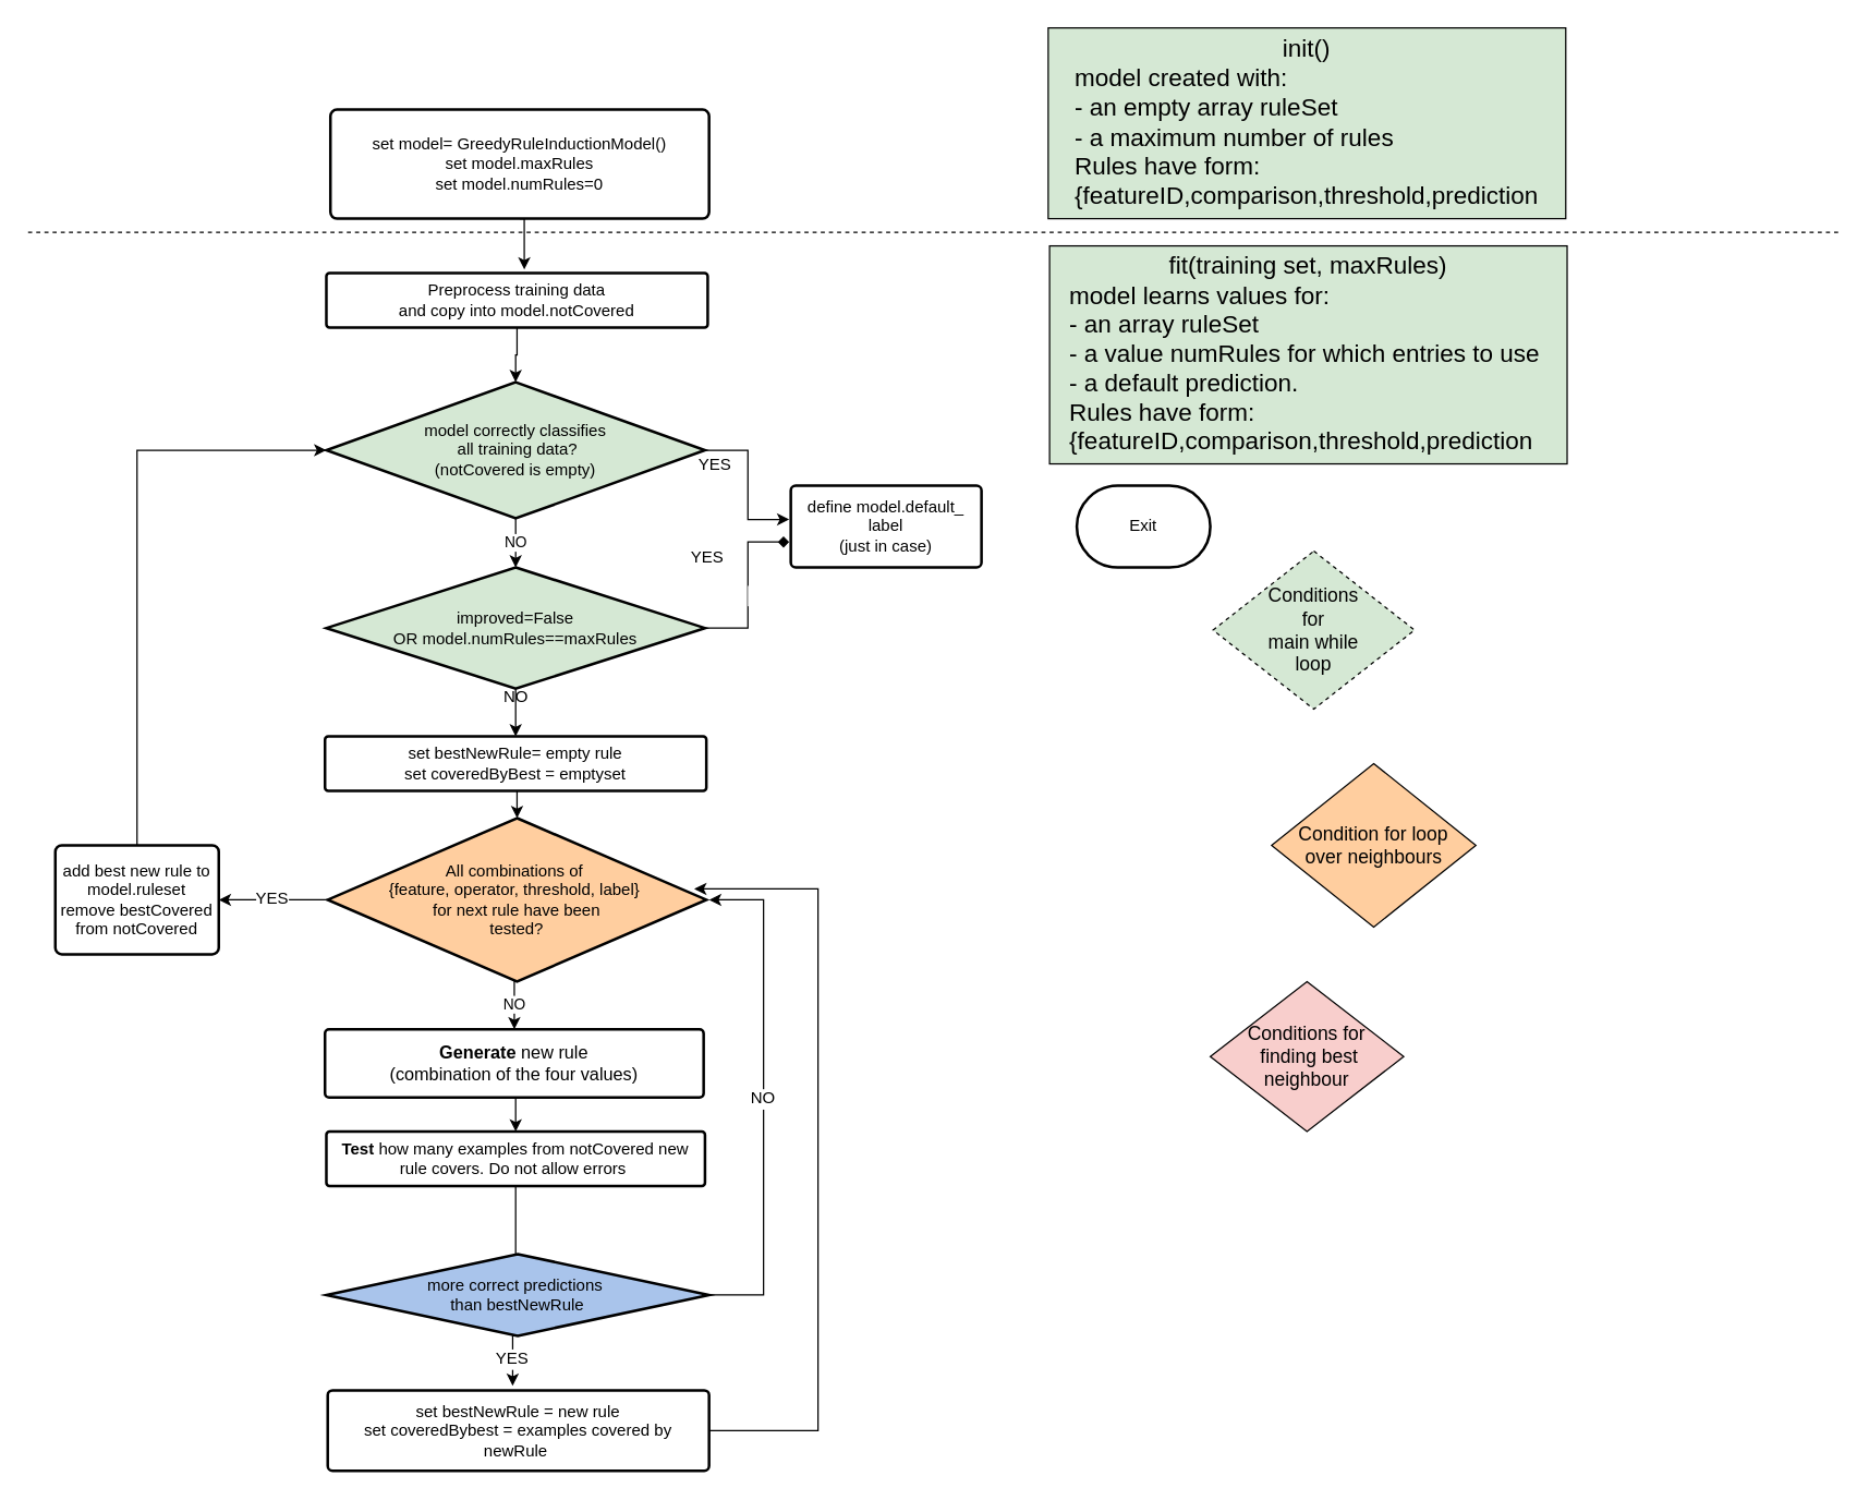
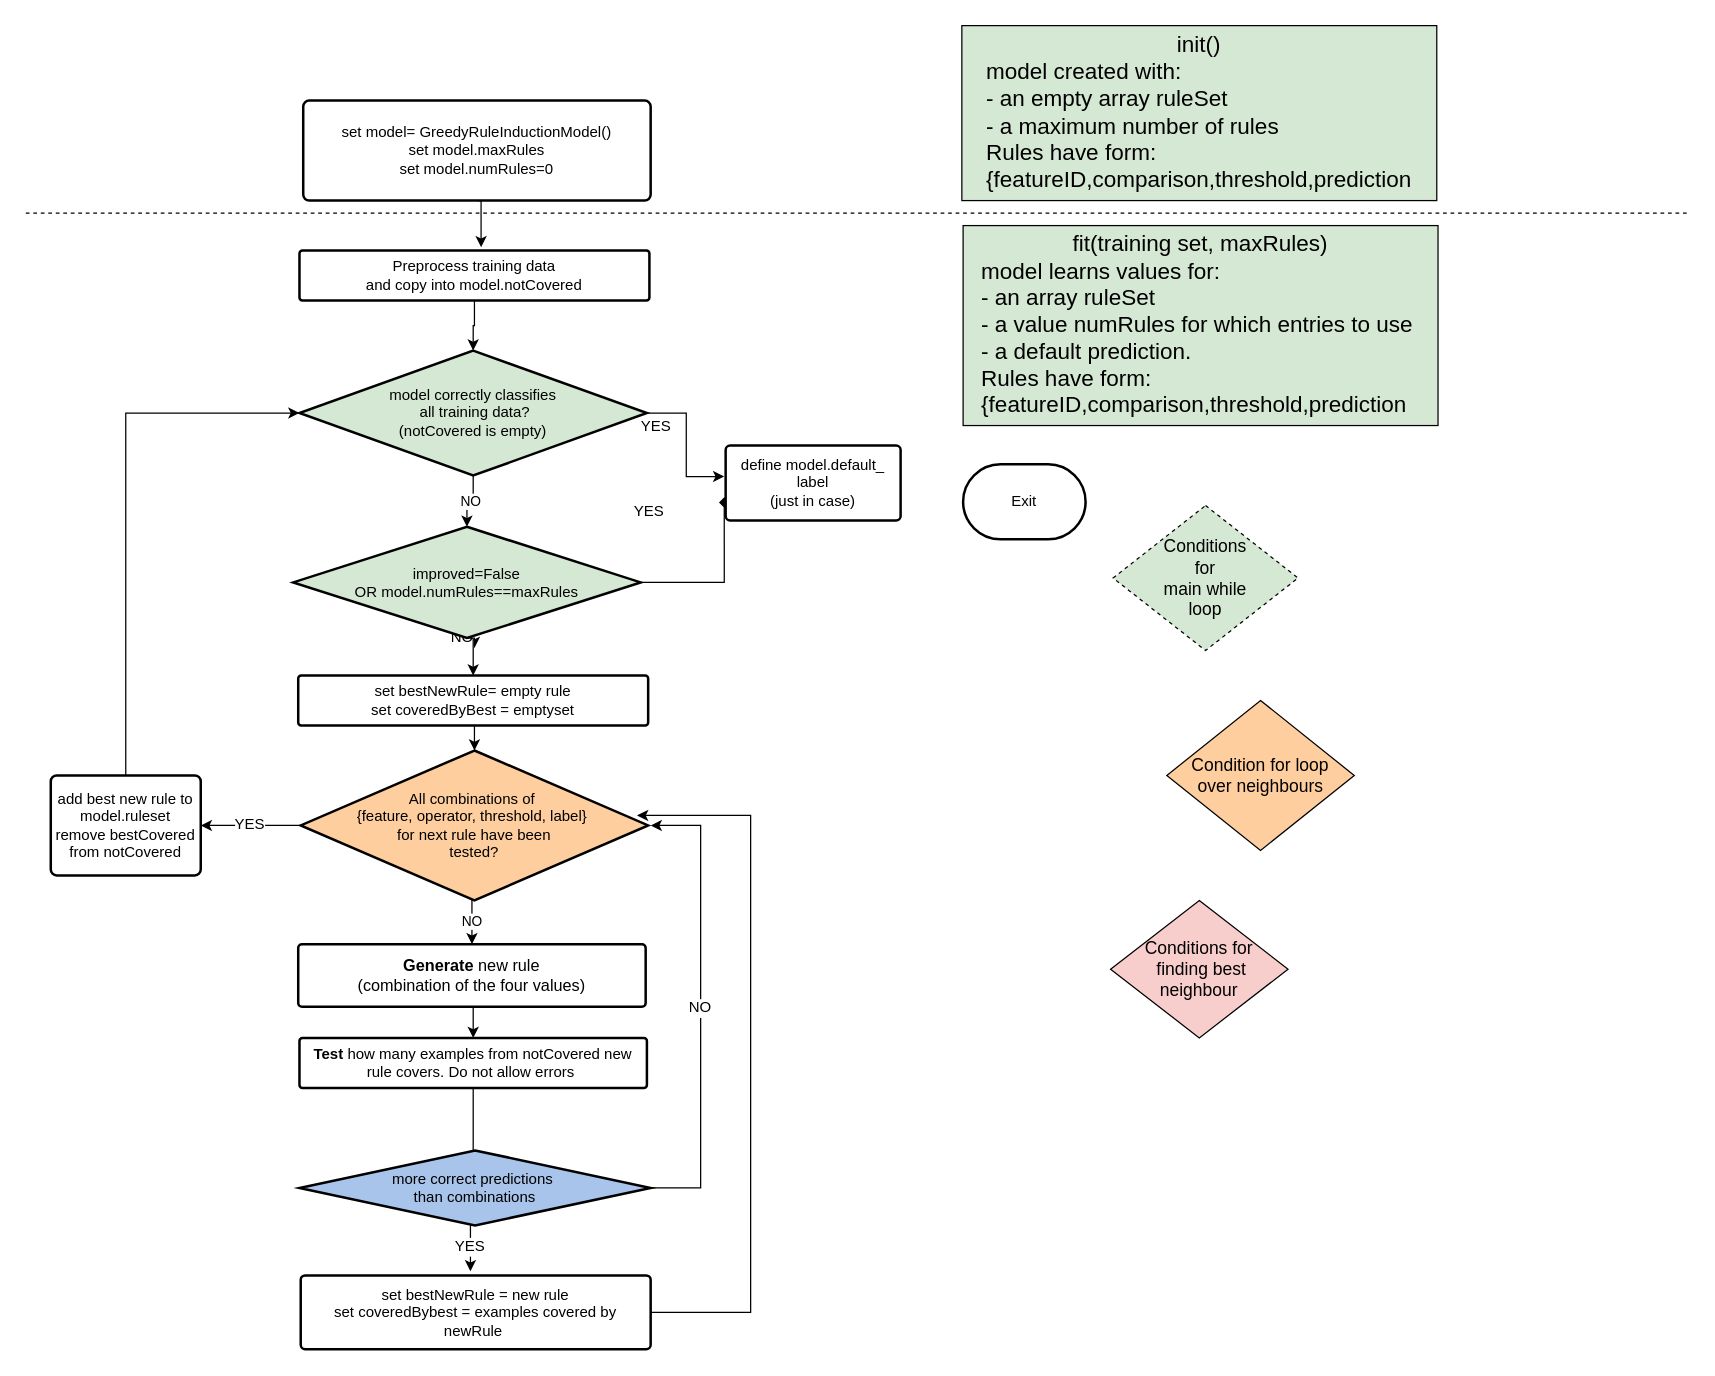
- <mxCell id="17" value="Exit" style="shape=mxgraph.flowchart.terminator;whiteSpace=wrap;html=1;fillColor=#ffffff;strokeColor=#000000;strokeWidth=2;align=center;" parent="1" vertex="1"><mxGeometry x="790" y="356" width="98" height="60" as="geometry" /></mxCell>
+ <mxCell id="17" value="Exit" style="shape=mxgraph.flowchart.terminator;whiteSpace=wrap;html=1;fillColor=#ffffff;strokeColor=#000000;strokeWidth=2;align=center;" parent="1" vertex="1"><mxGeometry x="770" y="371" width="98" height="60" as="geometry" /></mxCell>
- <mxCell id="15" value="&lt;span style=&quot;&quot;&gt;improved=False&lt;br&gt;OR model.numRules==maxRules&lt;/span&gt;" style="shape=mxgraph.flowchart.decision;whiteSpace=wrap;html=1;fillColor=#D5E8D4;strokeColor=#000000;strokeWidth=2;align=center;" parent="1" vertex="1"><mxGeometry x="239" y="416" width="278" height="89" as="geometry" /></mxCell>
+ <mxCell id="15" value="&lt;span style=&quot;&quot;&gt;improved=False&lt;br&gt;OR model.numRules==maxRules&lt;/span&gt;" style="shape=mxgraph.flowchart.decision;whiteSpace=wrap;html=1;fillColor=#D5E8D4;strokeColor=#000000;strokeWidth=2;align=center;" parent="1" vertex="1"><mxGeometry x="234" y="421" width="278" height="89" as="geometry" /></mxCell>
- <mxCell id="31" value="&lt;font style=&quot;font-size: 12px;&quot;&gt;more correct predictions&amp;nbsp;&lt;/font&gt;&lt;div&gt;&lt;font style=&quot;font-size: 12px;&quot;&gt;than bestNewRule&lt;/font&gt;&lt;/div&gt;" style="shape=mxgraph.flowchart.decision;whiteSpace=wrap;html=1;fillColor=#A9C4EB;strokeColor=#000000;strokeWidth=2;align=center;" parent="1" vertex="1"><mxGeometry x="239" y="920" width="281" height="60" as="geometry" /></mxCell>
+ <mxCell id="31" value="&lt;font style=&quot;font-size: 12px;&quot;&gt;more correct predictions&amp;nbsp;&lt;/font&gt;&lt;div&gt;&lt;font style=&quot;font-size: 12px;&quot;&gt;than combinations&lt;/font&gt;&lt;/div&gt;" style="shape=mxgraph.flowchart.decision;whiteSpace=wrap;html=1;fillColor=#A9C4EB;strokeColor=#000000;strokeWidth=2;align=center;" parent="1" vertex="1"><mxGeometry x="239" y="920" width="281" height="60" as="geometry" /></mxCell>
